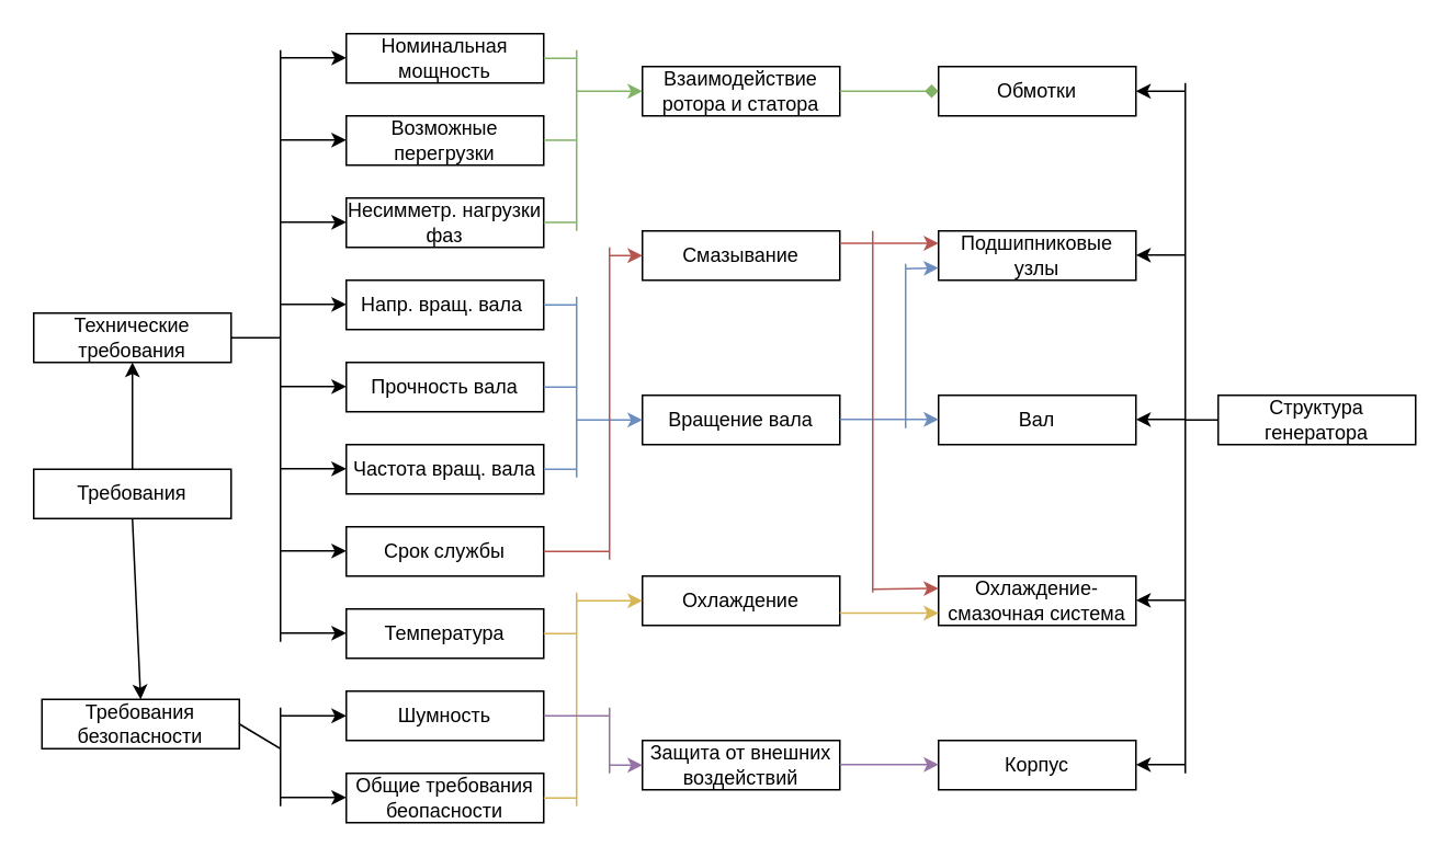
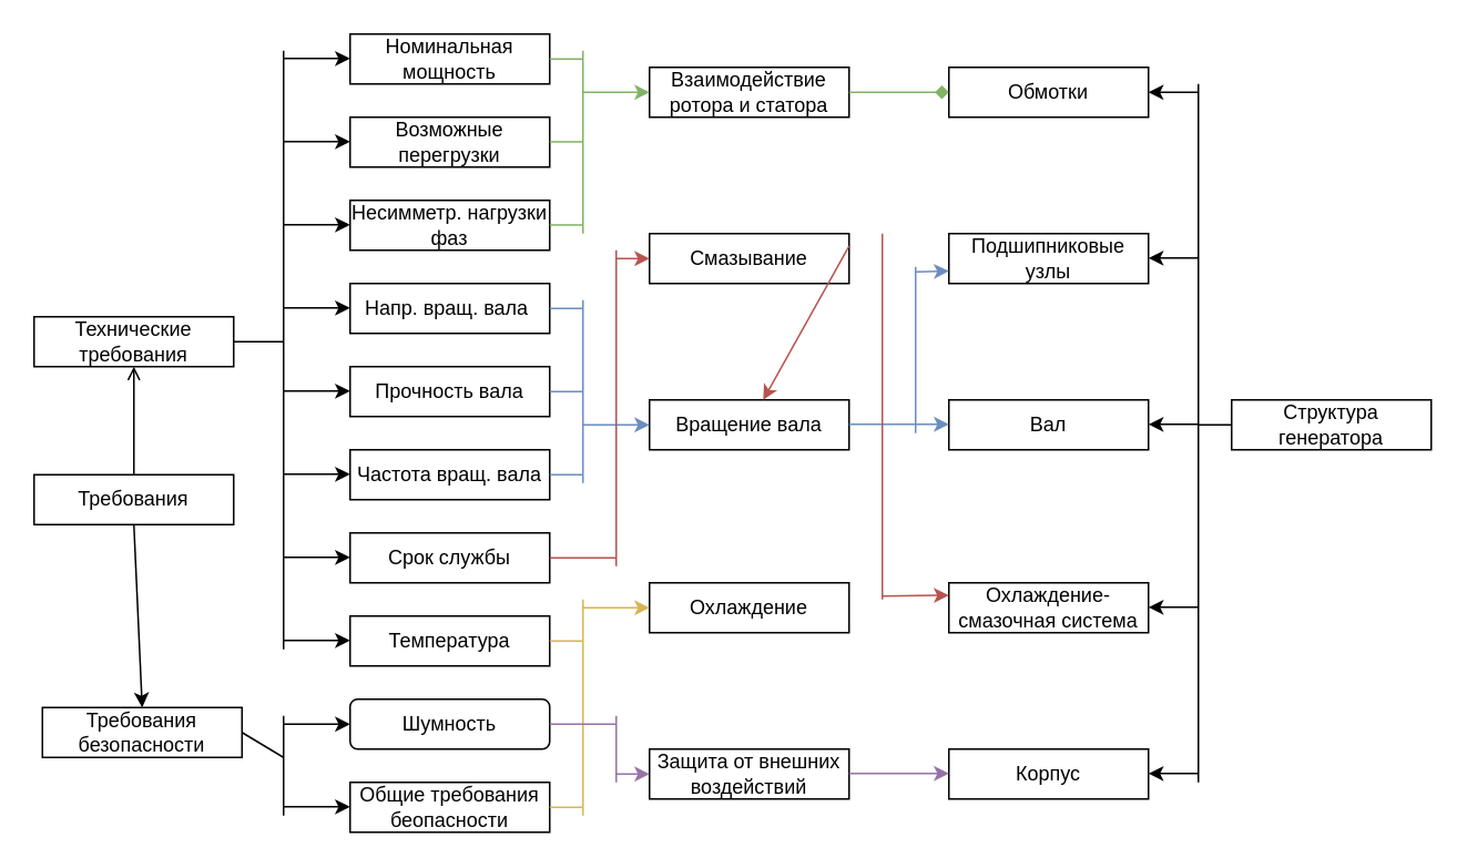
- <mxCell id="67" value="" style="endArrow=classic;html=1;exitX=1;exitY=0.25;exitDx=0;exitDy=0;entryX=0;entryY=0.25;entryDx=0;entryDy=0;fillColor=#f8cecc;strokeColor=#b85450;" edge="1" parent="1" source="35" target="57"><mxGeometry width="50" height="50" relative="1" as="geometry"><mxPoint x="460" y="290" as="sourcePoint" /><mxPoint x="510" y="240" as="targetPoint" /></mxGeometry></mxCell>
+ <mxCell id="67" value="" style="endArrow=classic;html=1;exitX=1;exitY=0.25;exitDx=0;exitDy=0;fillColor=#f8cecc;strokeColor=#b85450;" edge="1" parent="1" source="35" target="33"><mxGeometry width="50" height="50" relative="1" as="geometry"><mxPoint x="460" y="290" as="sourcePoint" /><mxPoint x="510" y="240" as="targetPoint" /></mxGeometry></mxCell>
- <mxCell id="15" value="" style="endArrow=classic;html=1;exitX=0.5;exitY=0;exitDx=0;exitDy=0;entryX=0.5;entryY=1;entryDx=0;entryDy=0;" edge="1" parent="1" source="14" target="12"><mxGeometry width="50" height="50" relative="1" as="geometry"><mxPoint x="240" y="330" as="sourcePoint" /><mxPoint x="290" y="280" as="targetPoint" /><Array as="points"><mxPoint x="80" y="240" /></Array></mxGeometry></mxCell>
+ <mxCell id="15" value="" style="endArrow=open;html=1;exitX=0.5;exitY=0;exitDx=0;exitDy=0;entryX=0.5;entryY=1;entryDx=0;entryDy=0;" edge="1" parent="1" source="14" target="12"><mxGeometry width="50" height="50" relative="1" as="geometry"><mxPoint x="240" y="330" as="sourcePoint" /><mxPoint x="290" y="280" as="targetPoint" /><Array as="points"><mxPoint x="80" y="240" /></Array></mxGeometry></mxCell>
- <mxCell id="75" value="" style="endArrow=classic;html=1;entryX=0;entryY=0.75;entryDx=0;entryDy=0;exitX=1;exitY=0.75;exitDx=0;exitDy=0;fillColor=#fff2cc;strokeColor=#d6b656;" edge="1" parent="1" source="32" target="59"><mxGeometry width="50" height="50" relative="1" as="geometry"><mxPoint x="410" y="270" as="sourcePoint" /><mxPoint x="460" y="220" as="targetPoint" /></mxGeometry></mxCell>
- <mxCell id="10" value="Шумность" style="rounded=0;whiteSpace=wrap;html=1;" vertex="1" parent="1"><mxGeometry x="210" y="420" width="120" height="30" as="geometry" /></mxCell>
+ <mxCell id="10" value="Шумность" style="whiteSpace=wrap;html=1;rounded=1;" vertex="1" parent="1"><mxGeometry x="210" y="420" width="120" height="30" as="geometry" /></mxCell>
